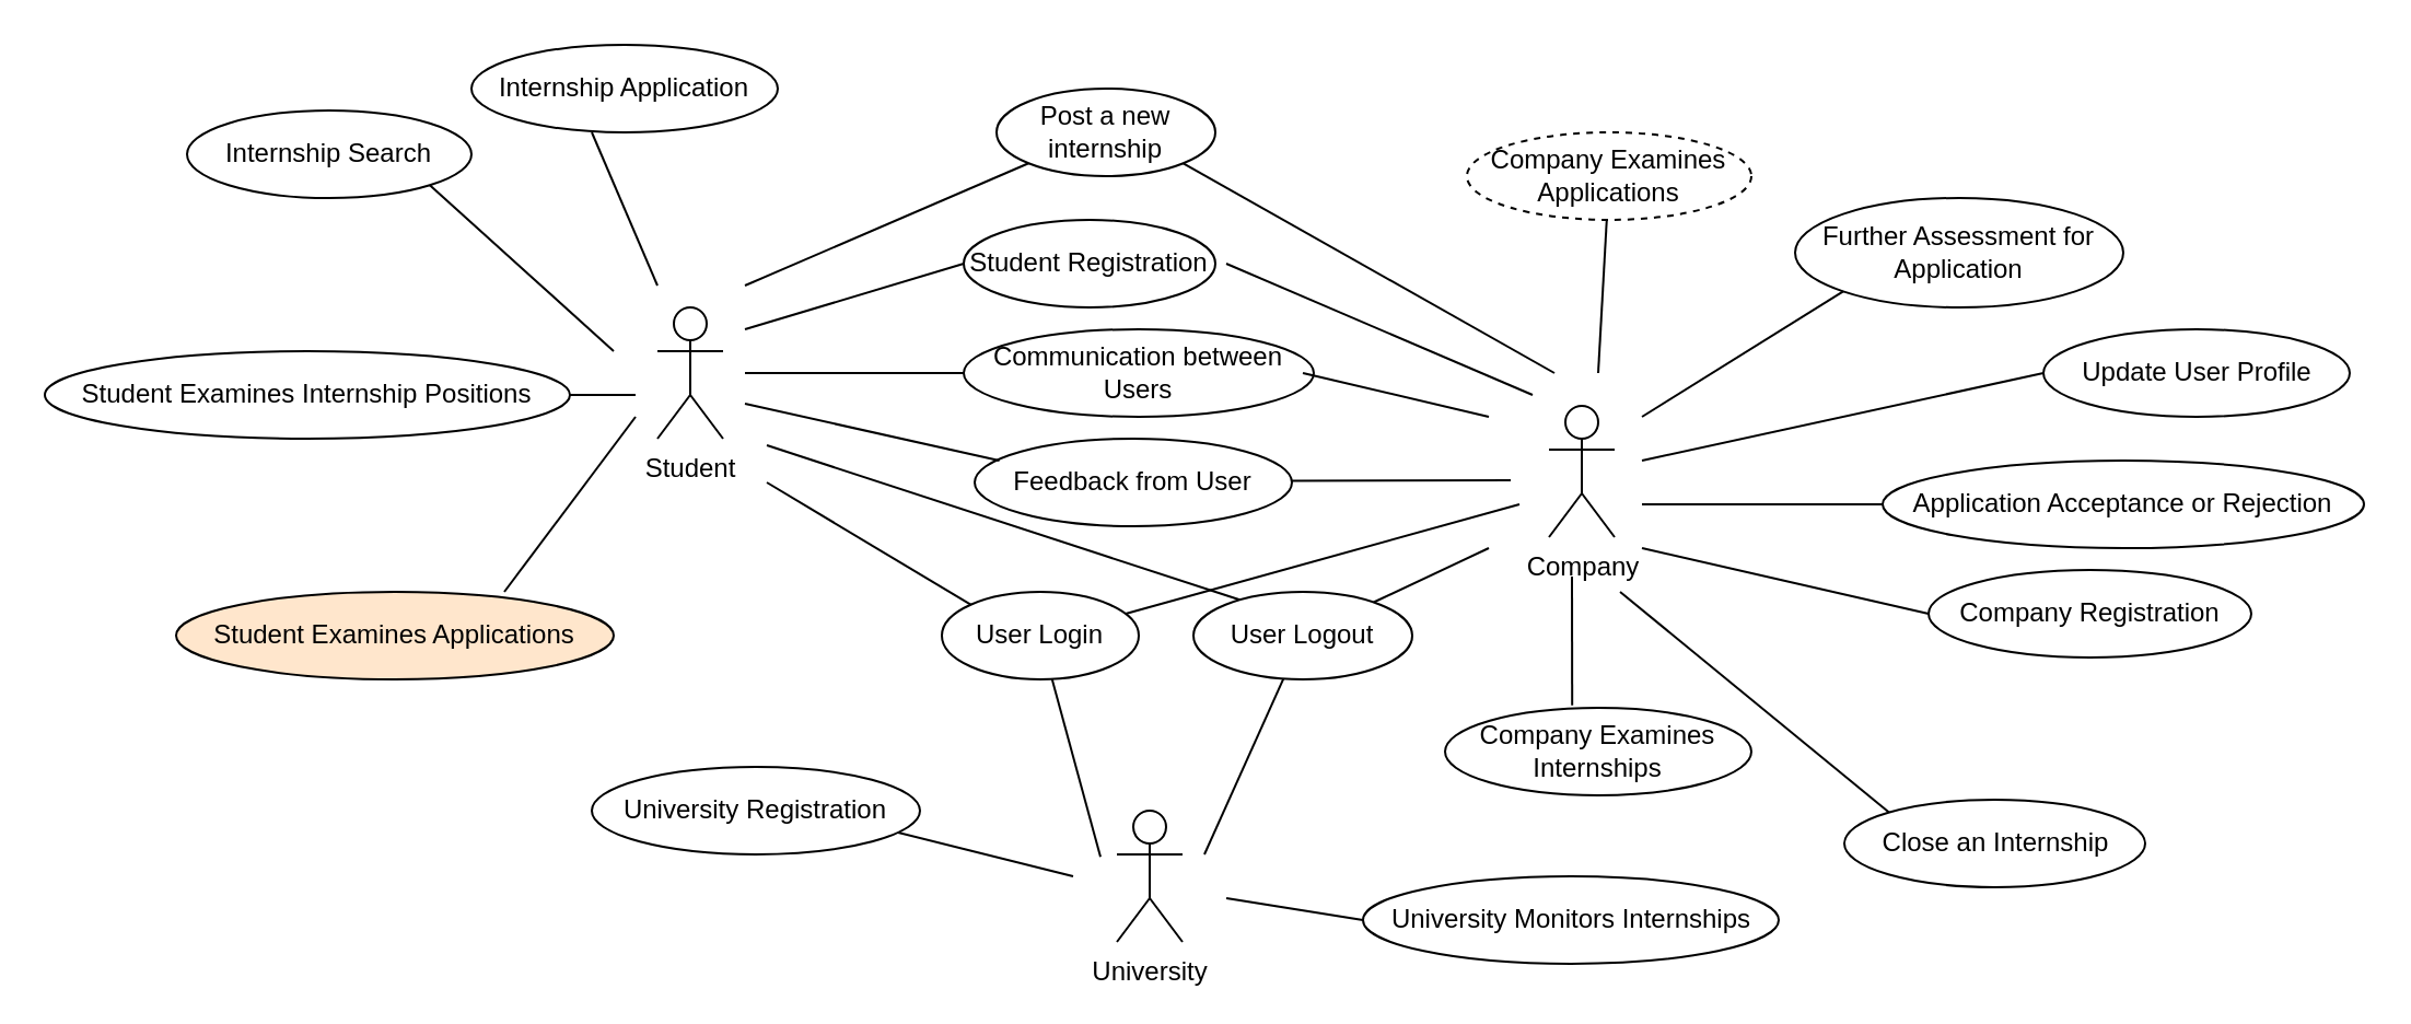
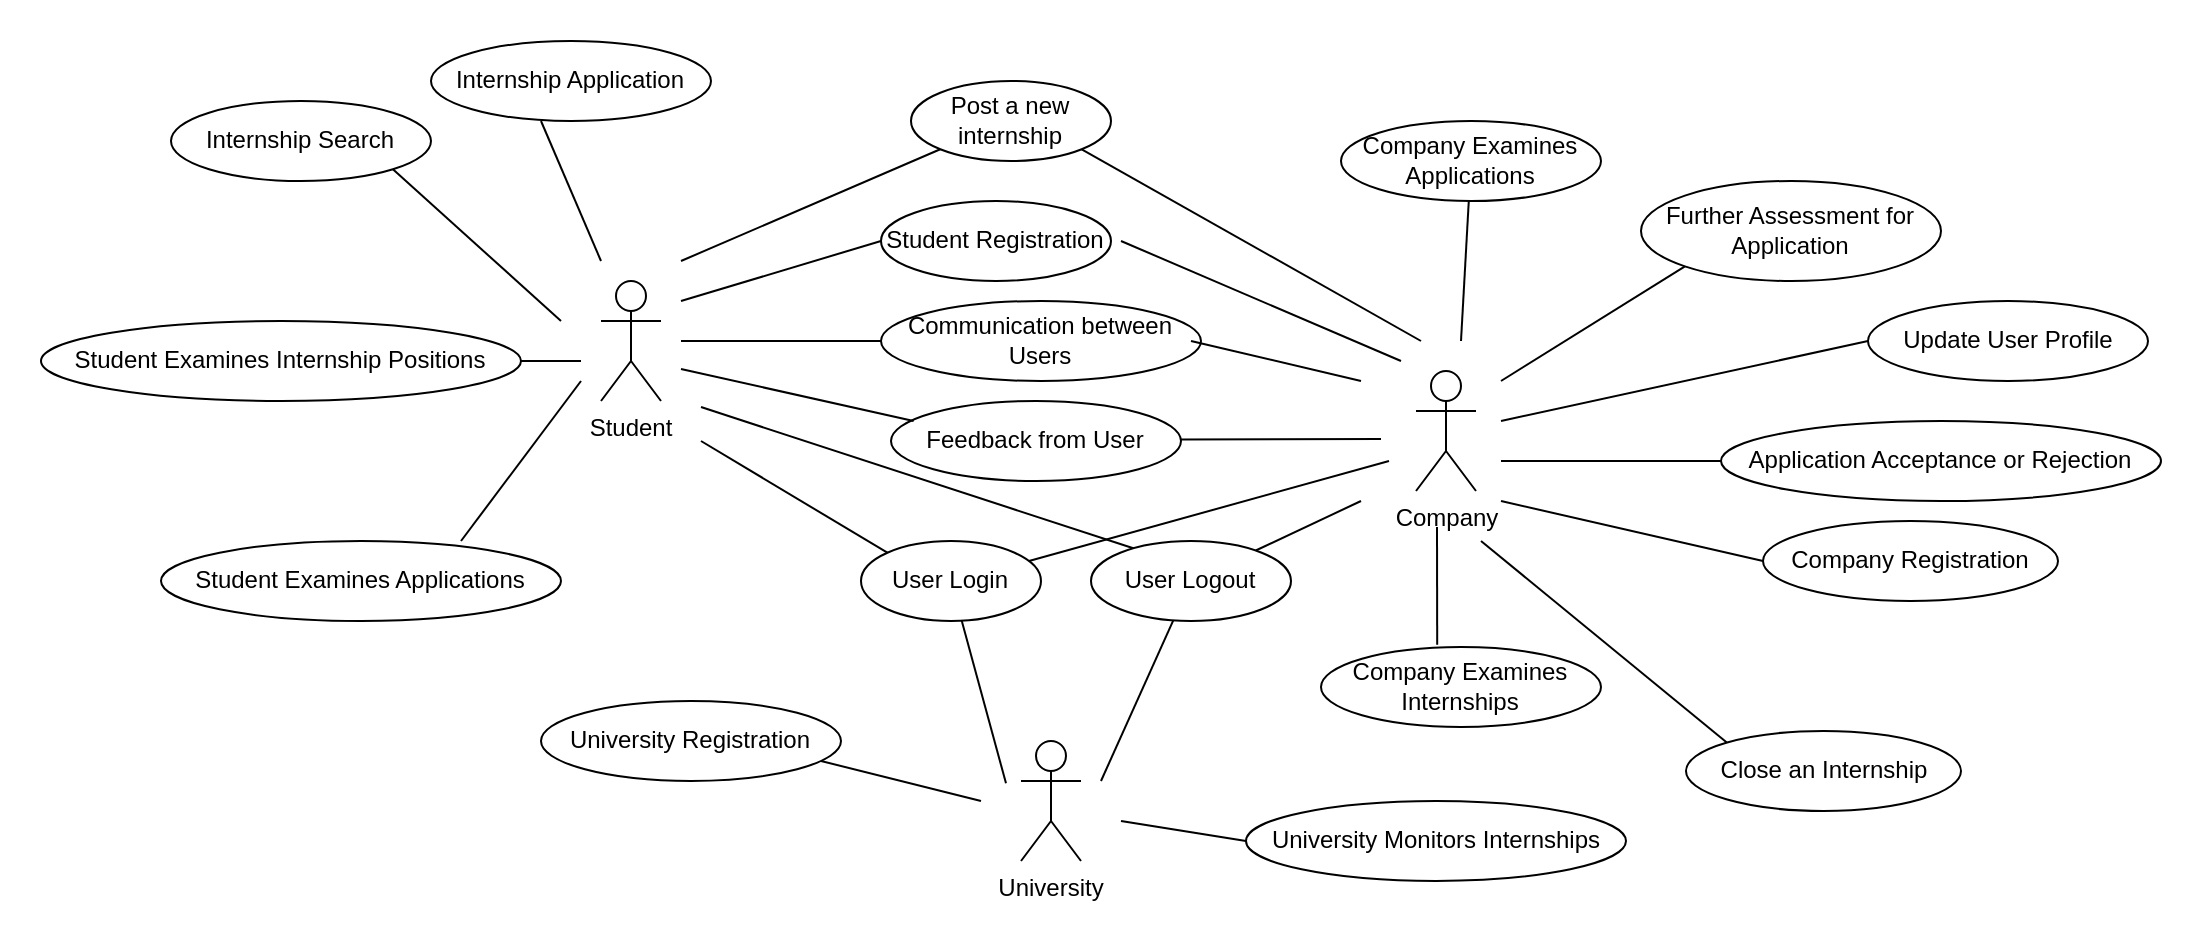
- <mxCell id="43" value="Company Examines Applications" style="ellipse;whiteSpace=wrap;html=1;dashed=1;" vertex="1" parent="1"><mxGeometry x="670" y="60" width="130" height="40" as="geometry" /></mxCell>
+ <mxCell id="43" value="Company Examines Applications" style="ellipse;whiteSpace=wrap;html=1;" vertex="1" parent="1"><mxGeometry x="670" y="60" width="130" height="40" as="geometry" /></mxCell>
- <mxCell id="11" value="Student Examines Applications" style="ellipse;whiteSpace=wrap;html=1;fillColor=#ffe6cc;" vertex="1" parent="1"><mxGeometry x="80" y="270" width="200" height="40" as="geometry" /></mxCell>
+ <mxCell id="11" value="Student Examines Applications" style="ellipse;whiteSpace=wrap;html=1;" vertex="1" parent="1"><mxGeometry x="80" y="270" width="200" height="40" as="geometry" /></mxCell>
